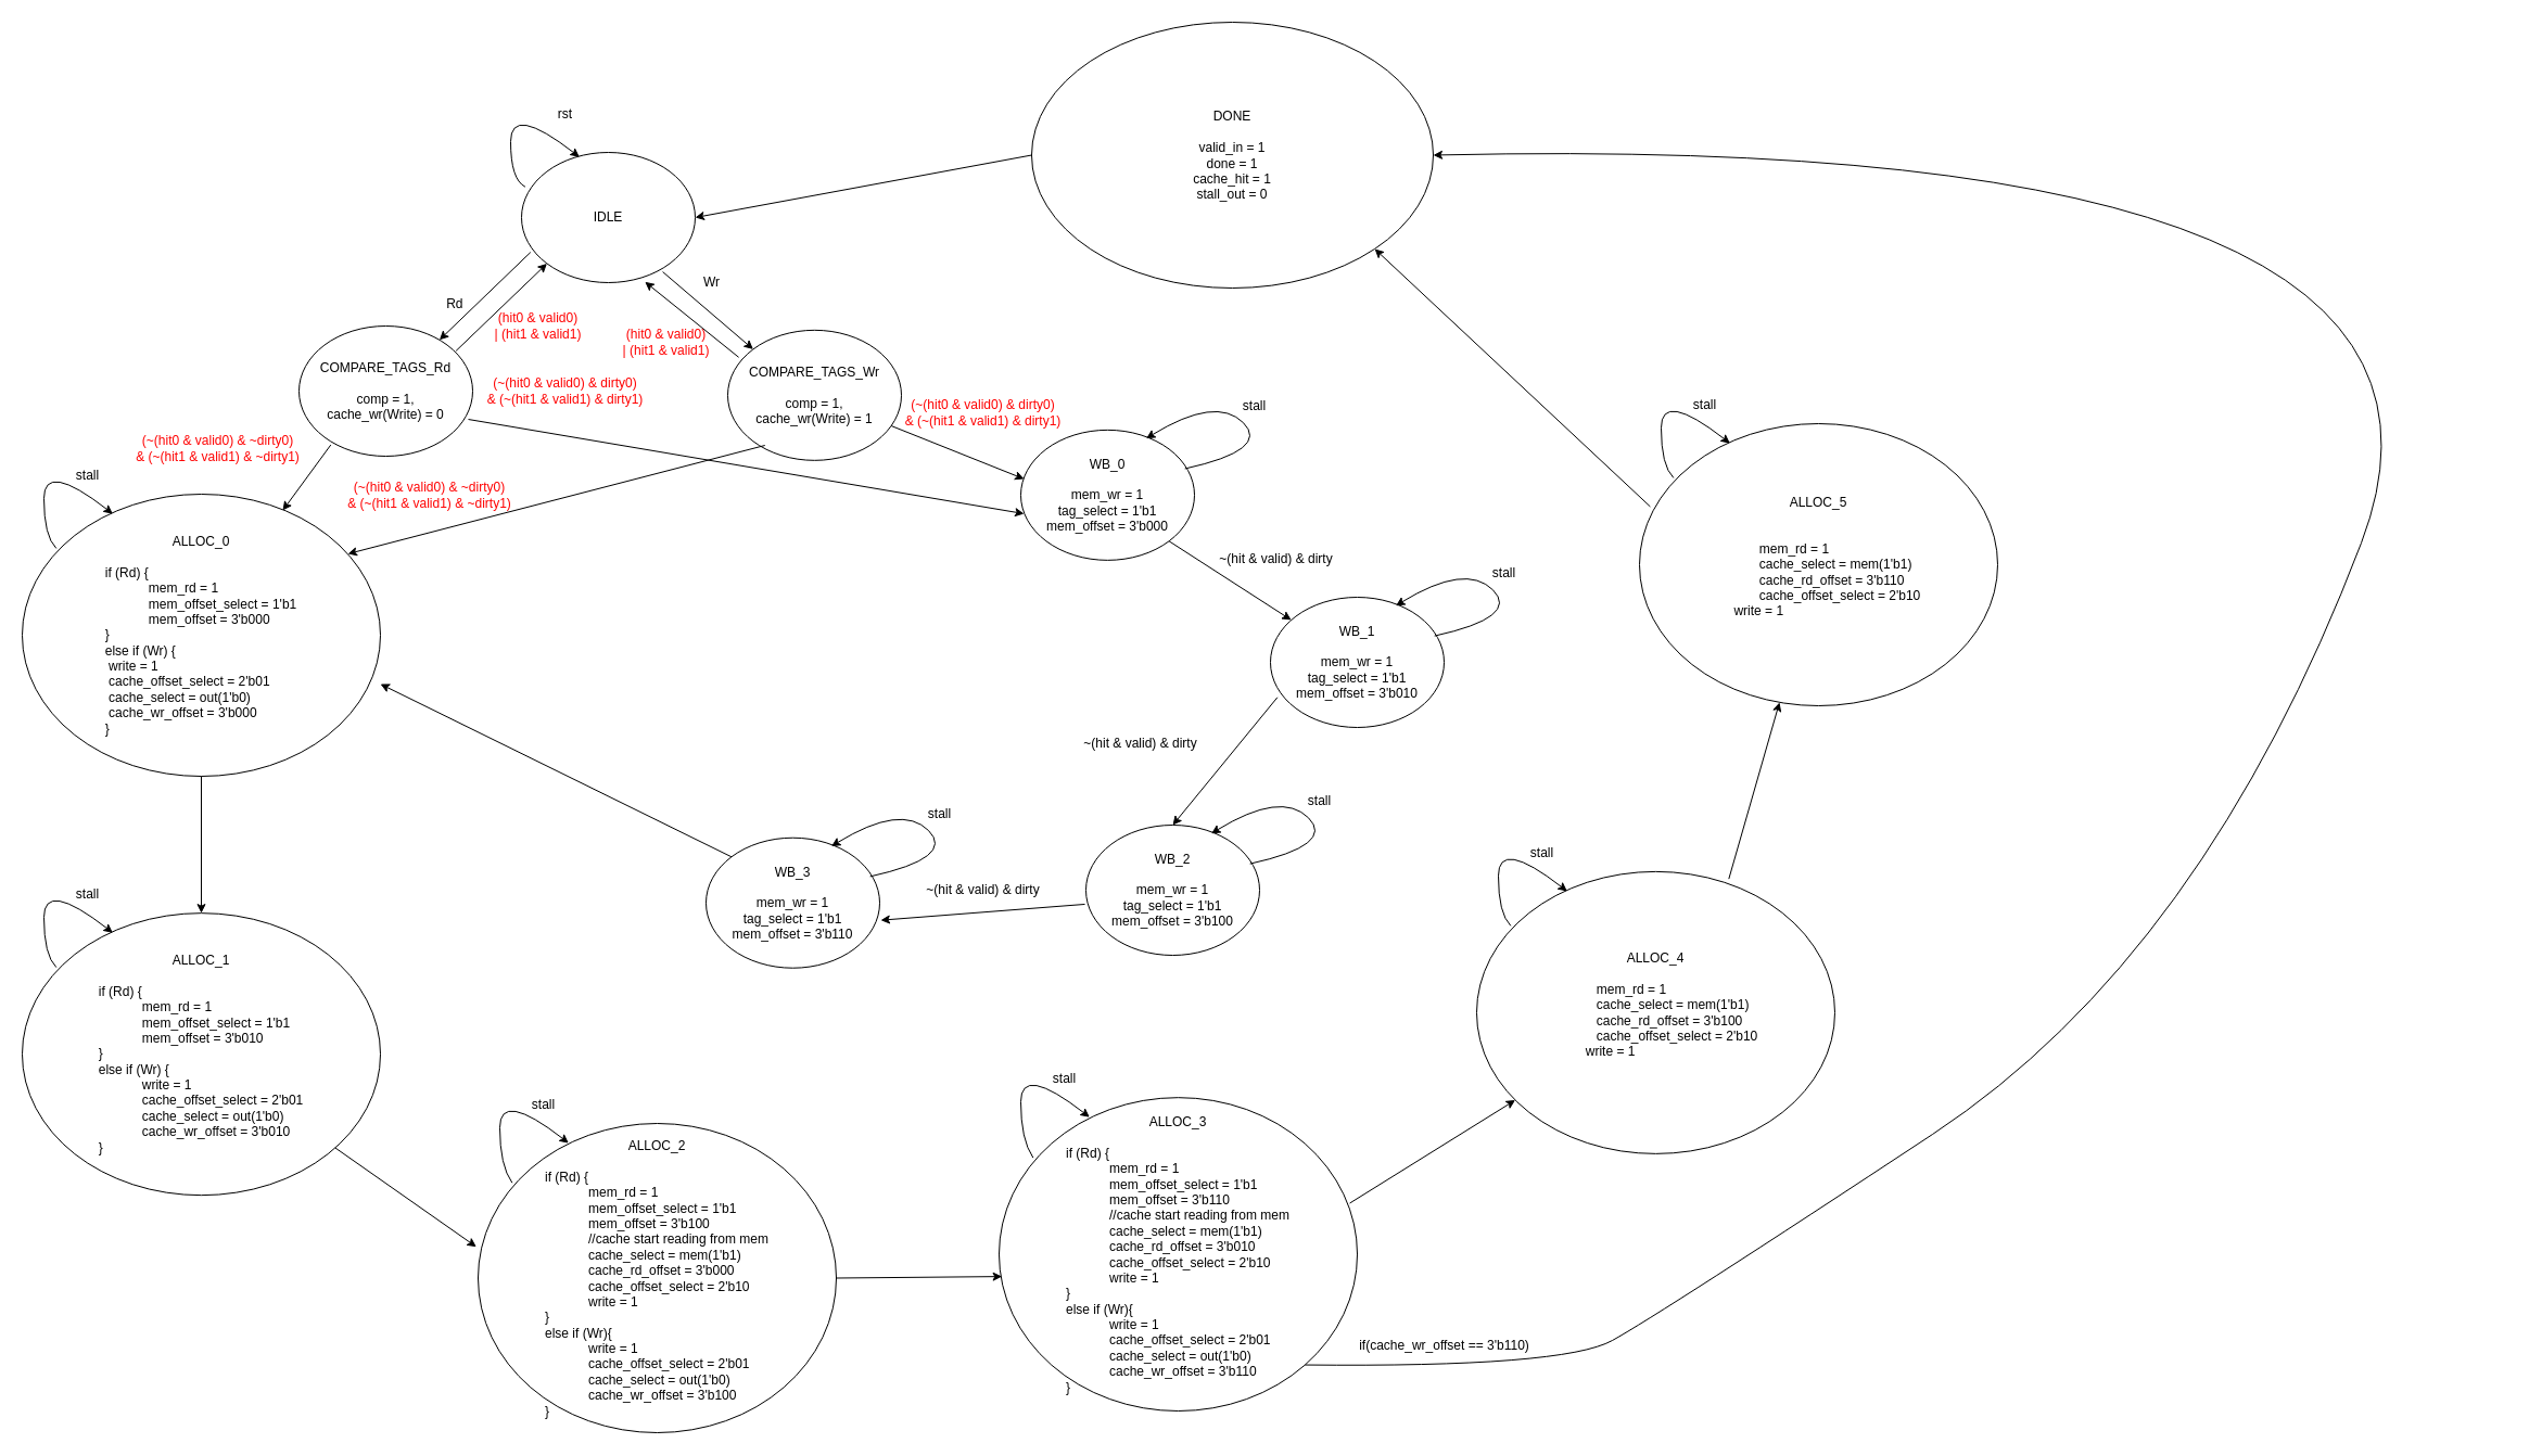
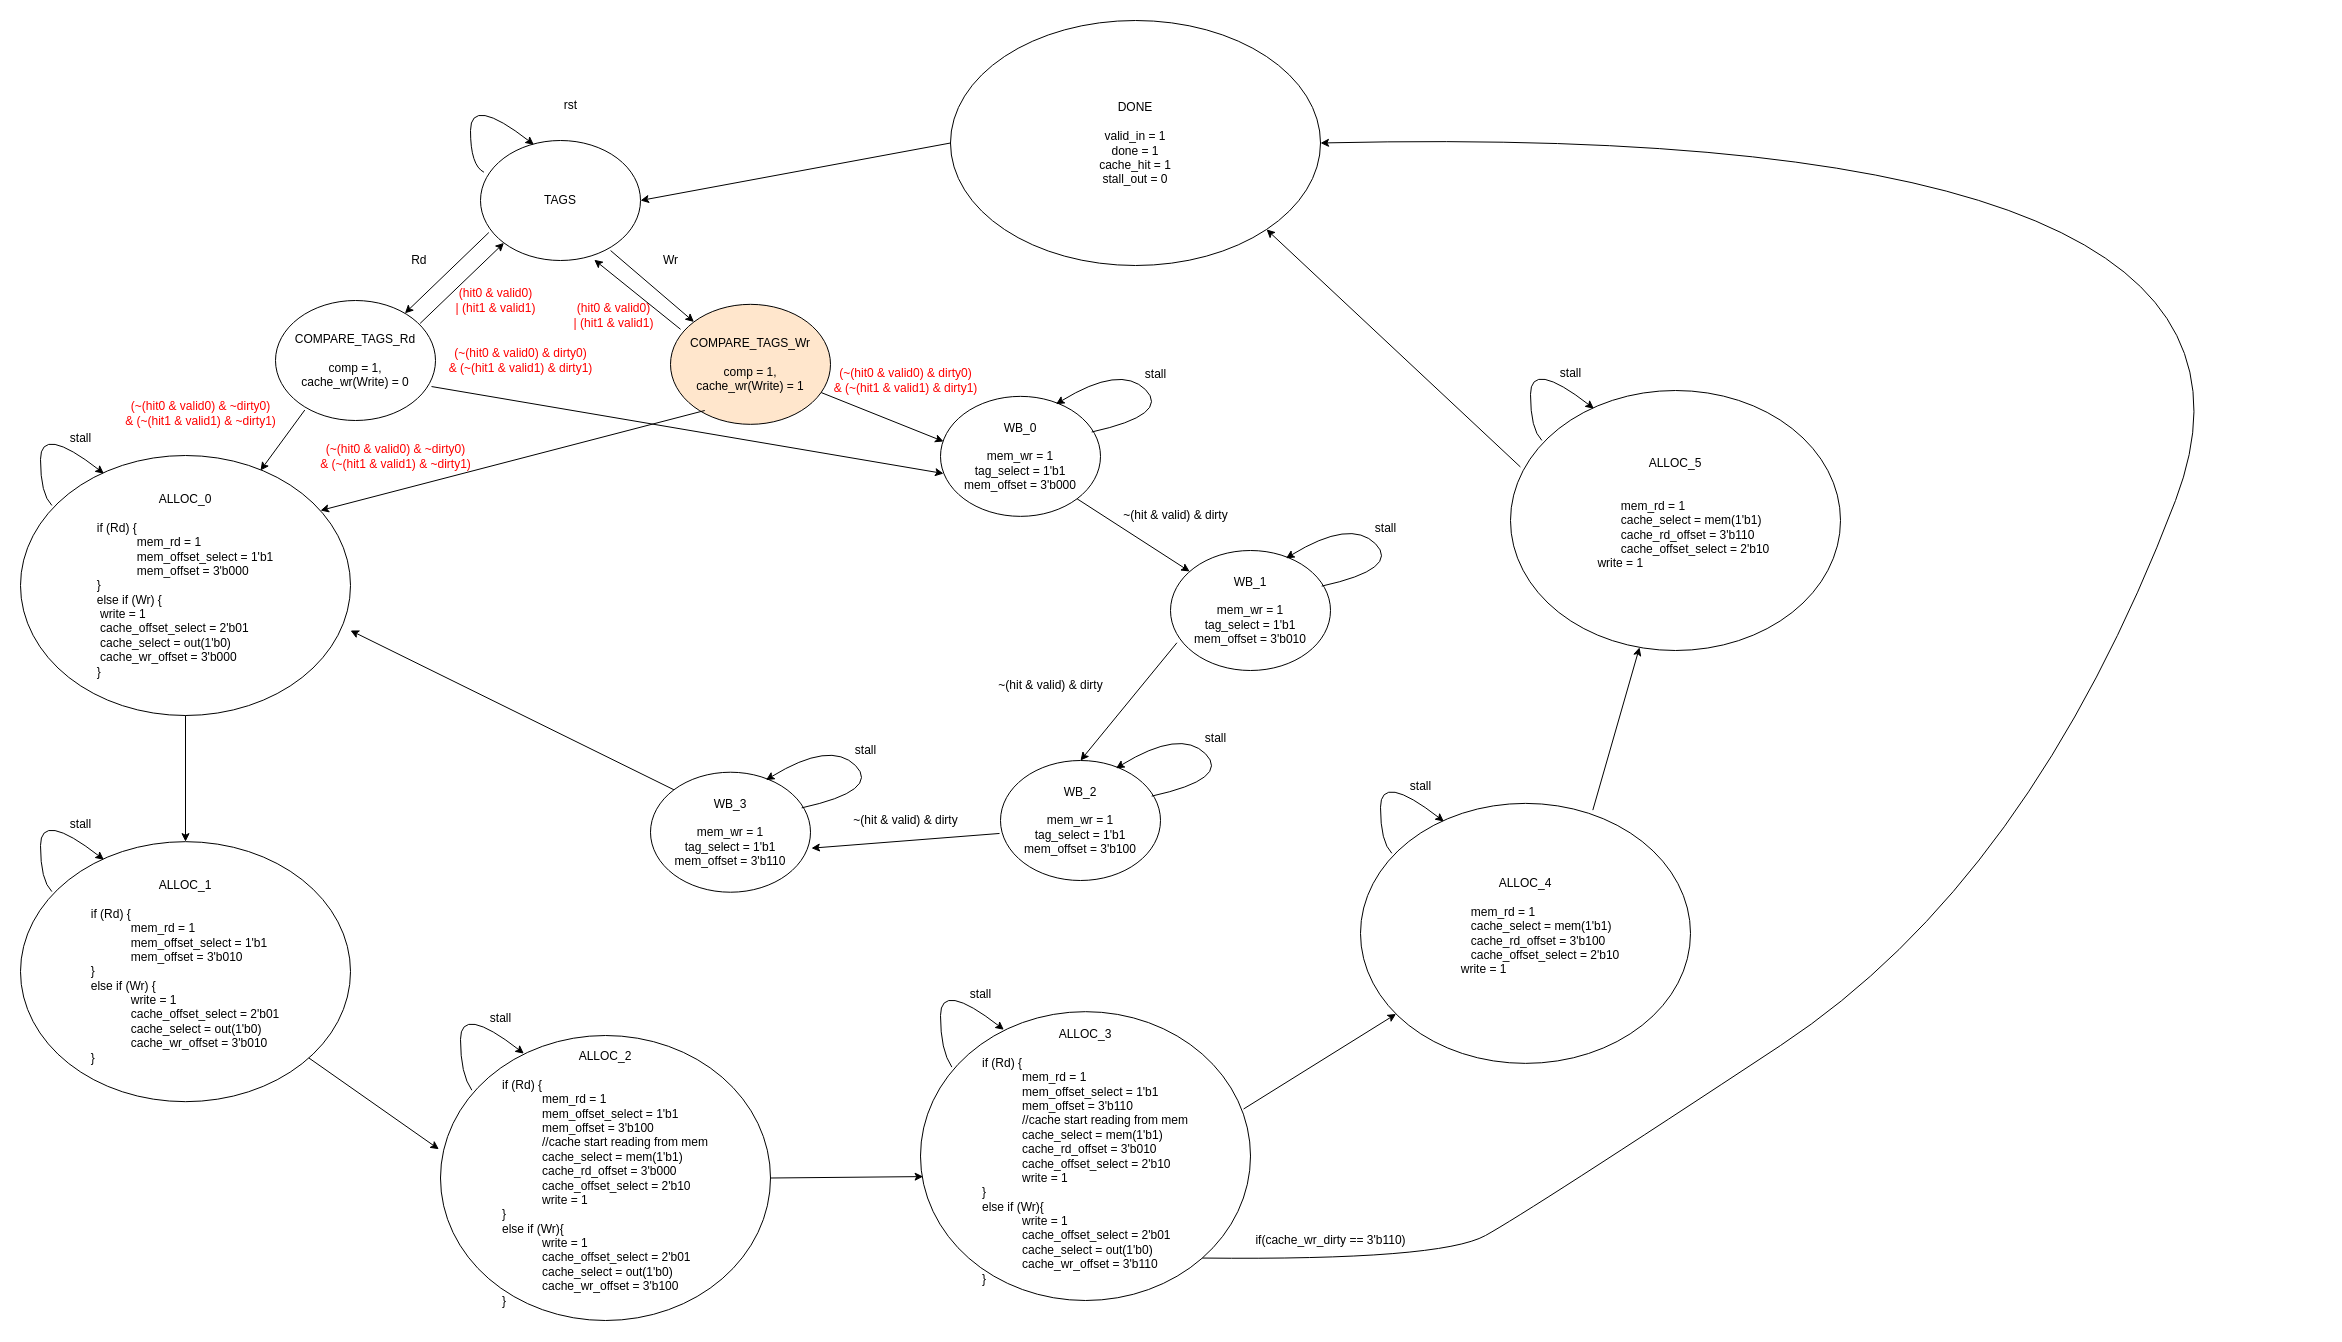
- <mxCell id="3" value="rst" style="text;html=1;align=center;verticalAlign=middle;resizable=0;points=[];autosize=1;strokeColor=none;fillColor=none;" vertex="1" parent="1"><mxGeometry x="505" y="95" width="30" height="20" as="geometry" /></mxCell>
+ <mxCell id="3" value="rst" style="text;html=1;align=center;verticalAlign=middle;resizable=0;points=[];autosize=1;strokeColor=none;fillColor=none;" vertex="1" parent="1"><mxGeometry x="555" y="95" width="30" height="20" as="geometry" /></mxCell>
- <mxCell id="2" value="IDLE" style="ellipse;whiteSpace=wrap;html=1;" vertex="1" parent="1"><mxGeometry x="480" y="140" width="160" height="120" as="geometry" /></mxCell>
+ <mxCell id="2" value="TAGS" style="ellipse;whiteSpace=wrap;html=1;" vertex="1" parent="1"><mxGeometry x="480" y="140" width="160" height="120" as="geometry" /></mxCell>
- <mxCell id="12" value="Wr" style="text;html=1;align=center;verticalAlign=middle;resizable=0;points=[];autosize=1;strokeColor=none;fillColor=none;" vertex="1" parent="1"><mxGeometry x="640" y="250" width="30" height="20" as="geometry" /></mxCell>
+ <mxCell id="12" value="Wr" style="text;html=1;align=center;verticalAlign=middle;resizable=0;points=[];autosize=1;strokeColor=none;fillColor=none;" vertex="1" parent="1"><mxGeometry x="655" y="250" width="30" height="20" as="geometry" /></mxCell>
- <mxCell id="8" value="Rd&amp;nbsp;" style="text;html=1;align=center;verticalAlign=middle;resizable=0;points=[];autosize=1;strokeColor=none;fillColor=none;" vertex="1" parent="1"><mxGeometry x="405" y="270" width="30" height="20" as="geometry" /></mxCell>
+ <mxCell id="8" value="Rd&amp;nbsp;" style="text;html=1;align=center;verticalAlign=middle;resizable=0;points=[];autosize=1;strokeColor=none;fillColor=none;" vertex="1" parent="1"><mxGeometry x="405" y="250" width="30" height="20" as="geometry" /></mxCell>
- <mxCell id="6" value="COMPARE_TAGS_Wr&lt;br&gt;&lt;br&gt;comp = 1,&lt;br&gt;cache_wr(Write) = 1" style="ellipse;whiteSpace=wrap;html=1;" vertex="1" parent="1"><mxGeometry x="670" y="303.84" width="160" height="120" as="geometry" /></mxCell>
+ <mxCell id="6" value="COMPARE_TAGS_Wr&lt;br&gt;&lt;br&gt;comp = 1,&lt;br&gt;cache_wr(Write) = 1" style="ellipse;whiteSpace=wrap;html=1;fillColor=#ffe6cc;" vertex="1" parent="1"><mxGeometry x="670" y="303.84" width="160" height="120" as="geometry" /></mxCell>
- <mxCell id="66" value="if(&lt;span style=&quot;text-align: left&quot;&gt;cache_wr_offset == 3'b110&lt;/span&gt;)" style="text;html=1;align=center;verticalAlign=middle;resizable=0;points=[];autosize=1;strokeColor=none;fillColor=none;" vertex="1" parent="1"><mxGeometry x="1245" y="1230" width="170" height="20" as="geometry" /></mxCell>
+ <mxCell id="66" value="if(&lt;span style=&quot;text-align: left&quot;&gt;cache_wr_dirty == 3'b110&lt;/span&gt;)" style="text;html=1;align=center;verticalAlign=middle;resizable=0;points=[];autosize=1;strokeColor=none;fillColor=none;" vertex="1" parent="1"><mxGeometry x="1245" y="1230" width="170" height="20" as="geometry" /></mxCell>
